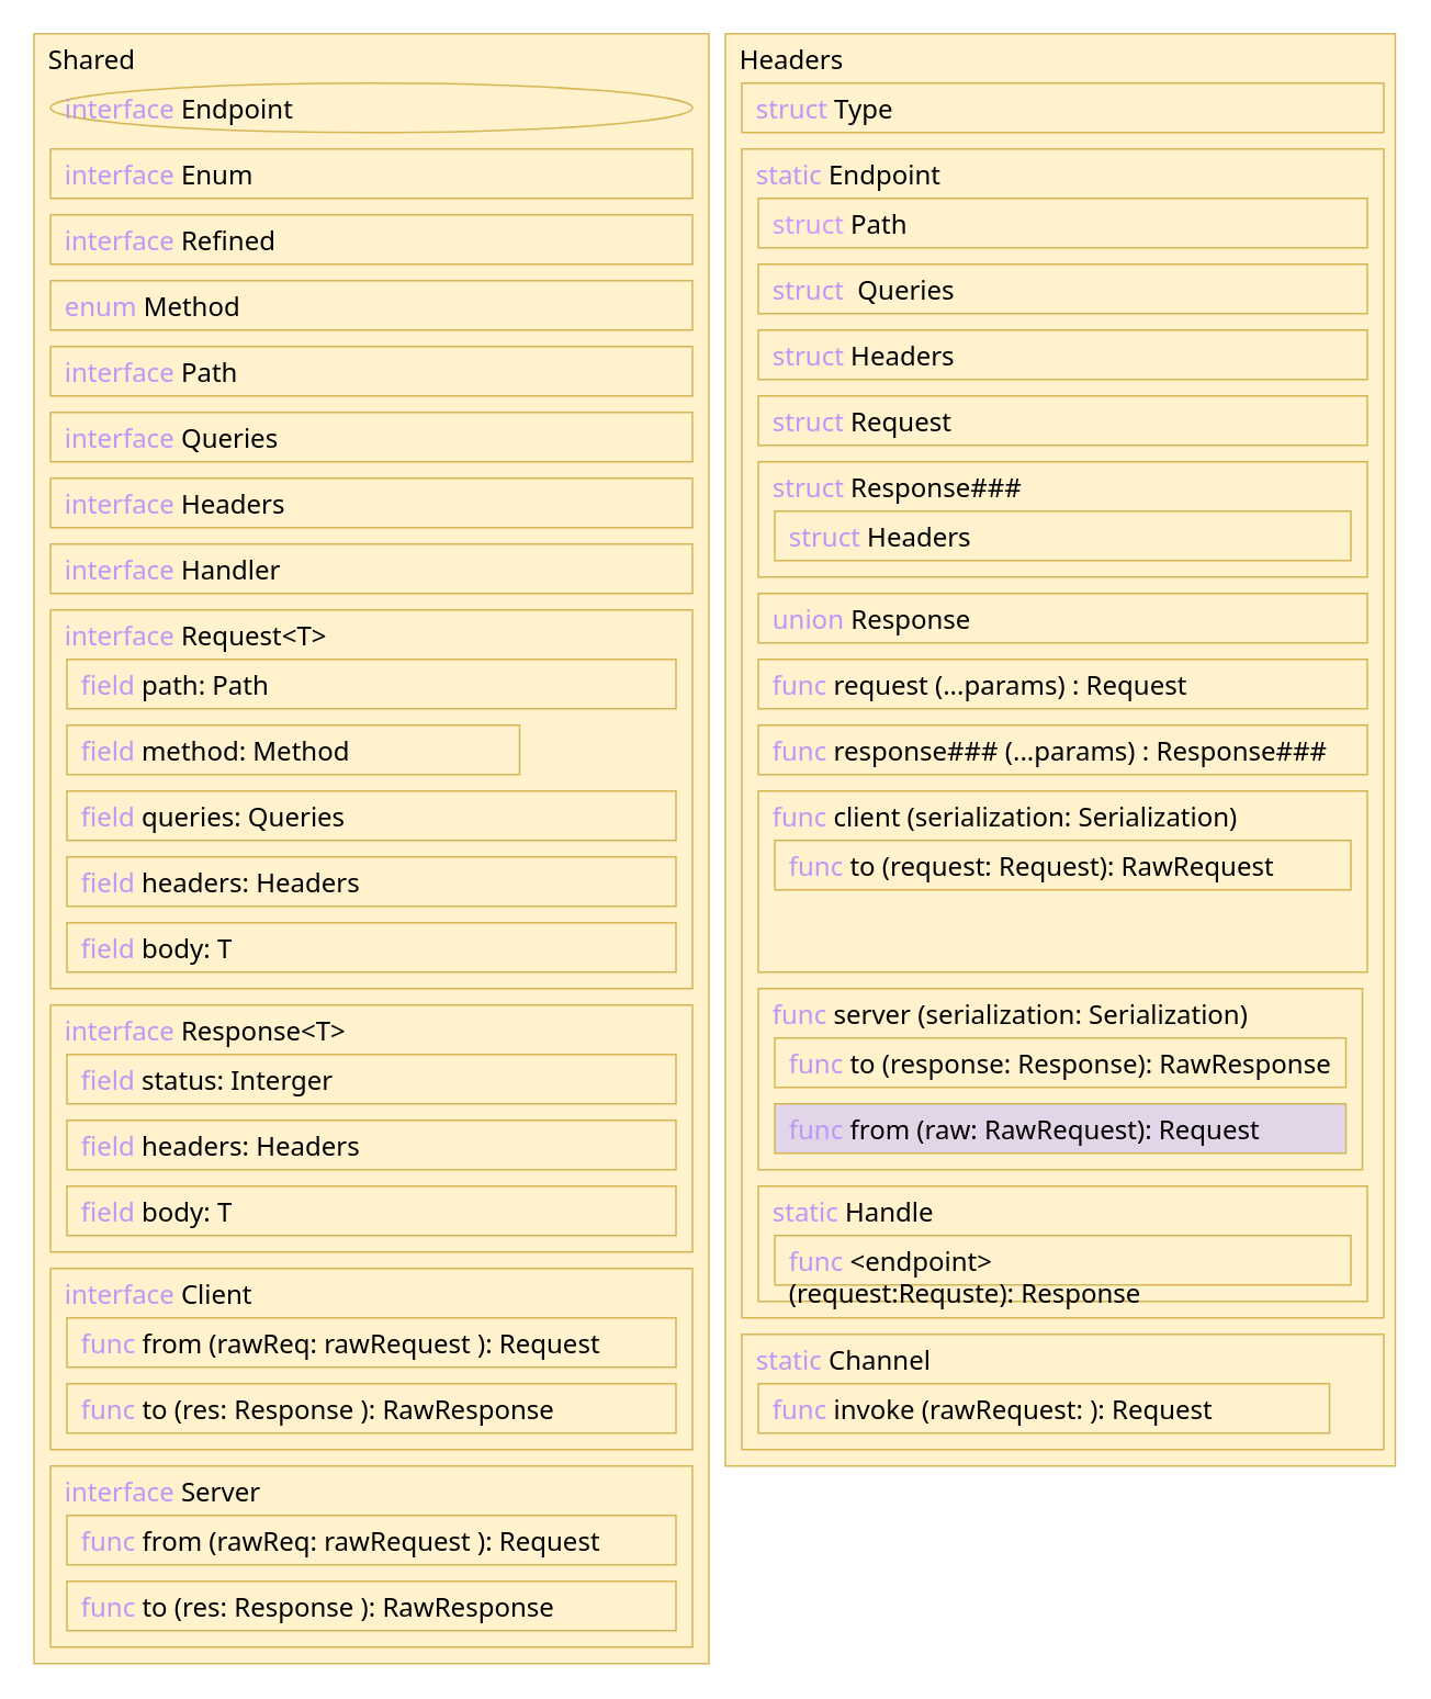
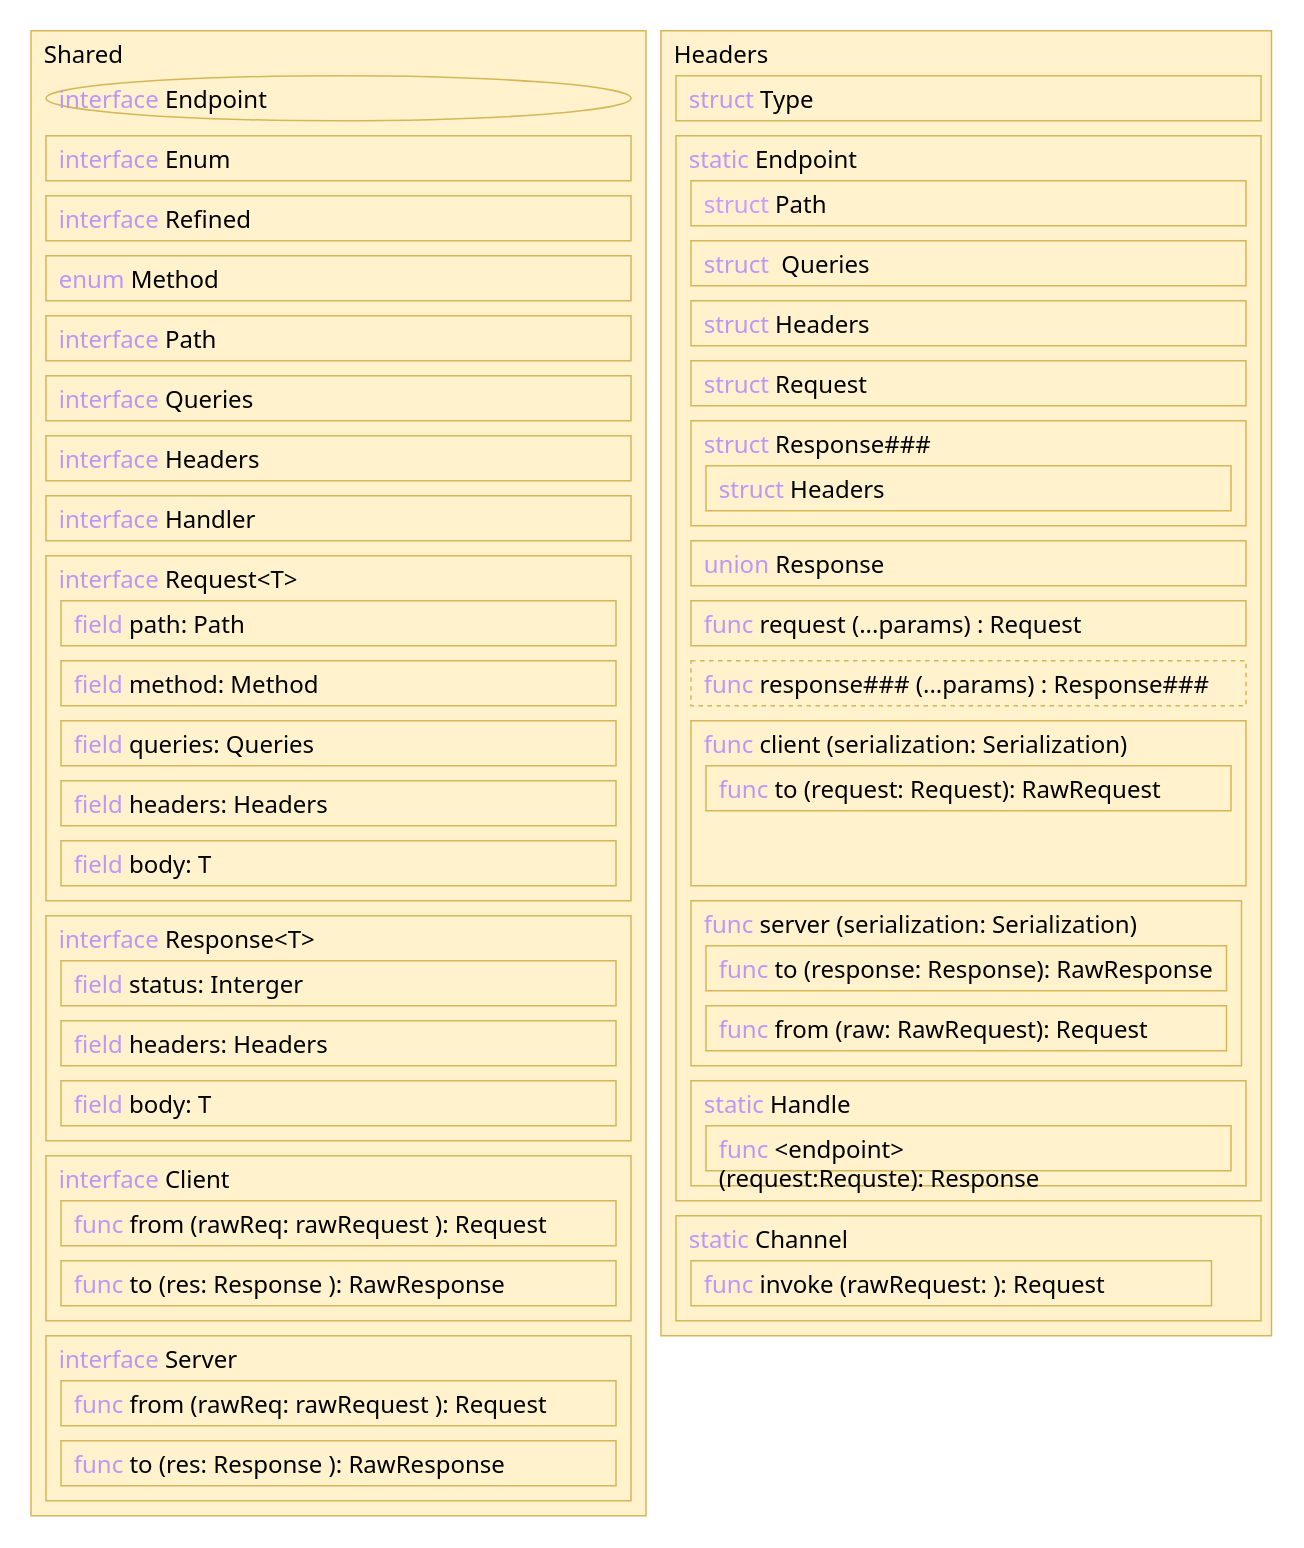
- <mxCell id="36" value="&lt;span style=&quot;color: rgb(189, 150, 248);&quot;&gt;field&lt;/span&gt;&amp;nbsp;method: Method" style="rounded=0;whiteSpace=wrap;html=1;align=left;labelPosition=center;verticalLabelPosition=middle;verticalAlign=top;fillColor=#fff2cc;strokeColor=#d6b656;fontFamily=system-ui, -apple-system, &quot;Segoe UI&quot;, Roboto, Ubun;fontSize=16;spacingLeft=7;labelBackgroundColor=none;" vertex="1" parent="1"><mxGeometry x="40" y="440" width="275" height="30" as="geometry" /></mxCell>
+ <mxCell id="36" value="&lt;span style=&quot;color: rgb(189, 150, 248);&quot;&gt;field&lt;/span&gt;&amp;nbsp;method: Method" style="rounded=0;whiteSpace=wrap;html=1;align=left;labelPosition=center;verticalLabelPosition=middle;verticalAlign=top;fillColor=#fff2cc;strokeColor=#d6b656;fontFamily=system-ui, -apple-system, &quot;Segoe UI&quot;, Roboto, Ubun;fontSize=16;spacingLeft=7;labelBackgroundColor=none;" vertex="1" parent="1"><mxGeometry x="40" y="440" width="370" height="30" as="geometry" /></mxCell>
- <mxCell id="14" value="&lt;font style=&quot;color: rgb(189, 150, 248);&quot;&gt;func&lt;/font&gt; response### (...params) : Response###" style="rounded=0;whiteSpace=wrap;html=1;align=left;labelPosition=center;verticalLabelPosition=middle;verticalAlign=top;fillColor=#fff2cc;strokeColor=#d6b656;fontFamily=system-ui, -apple-system, &quot;Segoe UI&quot;, Roboto, Ubun;fontSize=16;spacingLeft=7;labelBackgroundColor=none;" parent="1" vertex="1"><mxGeometry x="460" y="440" width="370" height="30" as="geometry" /></mxCell>
+ <mxCell id="14" value="&lt;font style=&quot;color: rgb(189, 150, 248);&quot;&gt;func&lt;/font&gt; response### (...params) : Response###" style="rounded=0;whiteSpace=wrap;html=1;align=left;labelPosition=center;verticalLabelPosition=middle;verticalAlign=top;fillColor=#fff2cc;strokeColor=#d6b656;fontFamily=system-ui, -apple-system, &quot;Segoe UI&quot;, Roboto, Ubun;fontSize=16;spacingLeft=7;labelBackgroundColor=none;dashed=1;" parent="1" vertex="1"><mxGeometry x="460" y="440" width="370" height="30" as="geometry" /></mxCell>
- <mxCell id="19" value="&lt;span style=&quot;color: rgb(189, 150, 248);&quot;&gt;func&lt;/span&gt;&amp;nbsp;from (raw: RawRequest):&amp;nbsp;Request" style="rounded=0;whiteSpace=wrap;html=1;align=left;labelPosition=center;verticalLabelPosition=middle;verticalAlign=top;fillColor=#e1d5e7;strokeColor=#d6b656;fontFamily=system-ui, -apple-system, &quot;Segoe UI&quot;, Roboto, Ubun;fontSize=16;spacingLeft=7;labelBackgroundColor=none;" parent="1" vertex="1"><mxGeometry x="470" y="670" width="347" height="30" as="geometry" /></mxCell>
+ <mxCell id="19" value="&lt;span style=&quot;color: rgb(189, 150, 248);&quot;&gt;func&lt;/span&gt;&amp;nbsp;from (raw: RawRequest):&amp;nbsp;Request" style="rounded=0;whiteSpace=wrap;html=1;align=left;labelPosition=center;verticalLabelPosition=middle;verticalAlign=top;fillColor=#fff2cc;strokeColor=#d6b656;fontFamily=system-ui, -apple-system, &quot;Segoe UI&quot;, Roboto, Ubun;fontSize=16;spacingLeft=7;labelBackgroundColor=none;" parent="1" vertex="1"><mxGeometry x="470" y="670" width="347" height="30" as="geometry" /></mxCell>
